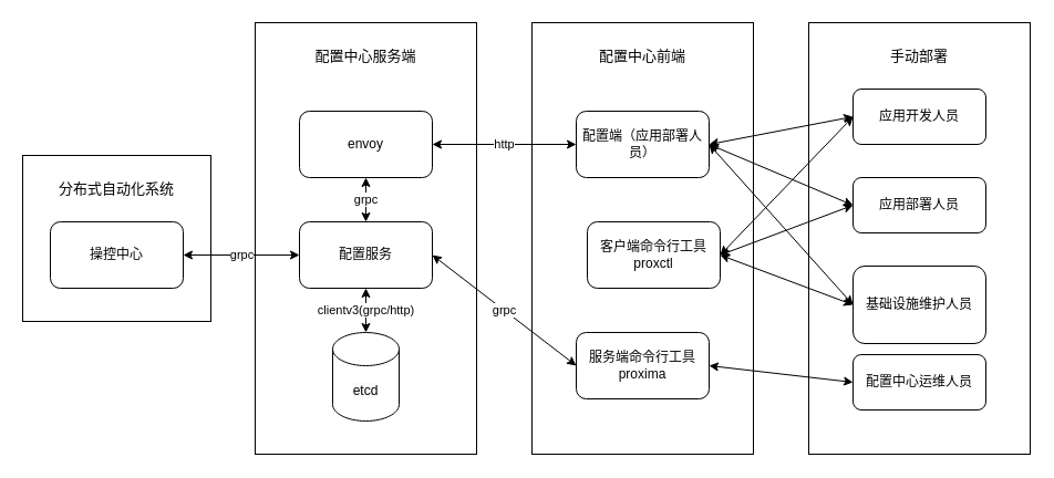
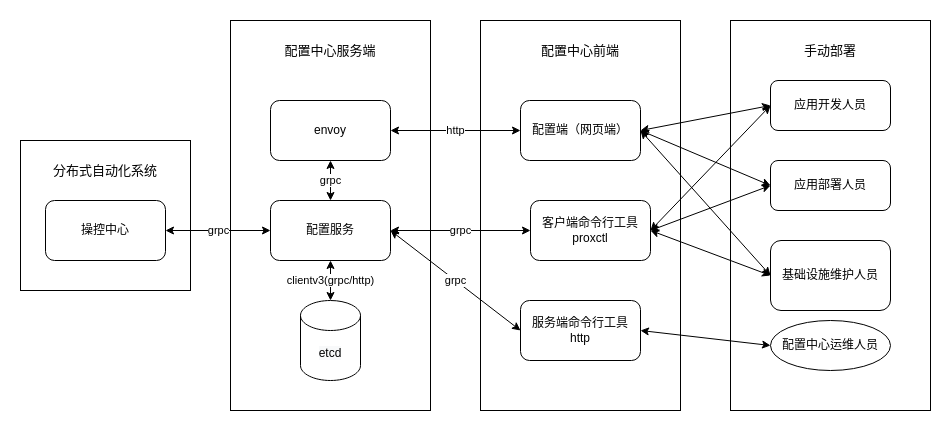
- <mxCell id="13" value="配置端（应用部署人员）" style="rounded=1;whiteSpace=wrap;html=1;" parent="1" vertex="1"><mxGeometry x="520" y="100" width="120" height="60" as="geometry" /></mxCell>
+ <mxCell id="13" value="配置端（网页端）" style="rounded=1;whiteSpace=wrap;html=1;" parent="1" vertex="1"><mxGeometry x="520" y="100" width="120" height="60" as="geometry" /></mxCell>
+ <mxCell id="19" value="grpc" style="endArrow=classic;html=1;horizontal=1;startArrow=classic;startFill=1;entryX=1;entryY=0.5;entryDx=0;entryDy=0;exitX=0;exitY=0.5;exitDx=0;exitDy=0;" parent="1" source="18" target="6" edge="1"><mxGeometry width="50" height="50" relative="1" as="geometry"><mxPoint x="780" y="310" as="sourcePoint" /><mxPoint x="680" y="250" as="targetPoint" /></mxGeometry></mxCell>
- <mxCell id="11" value="服务端命令行工具&lt;br&gt;proxima" style="rounded=1;whiteSpace=wrap;html=1;" parent="1" vertex="1"><mxGeometry x="520" y="300" width="120" height="60" as="geometry" /></mxCell>
+ <mxCell id="11" value="服务端命令行工具&lt;br&gt;http" style="rounded=1;whiteSpace=wrap;html=1;" parent="1" vertex="1"><mxGeometry x="520" y="300" width="120" height="60" as="geometry" /></mxCell>
- <mxCell id="33" value="配置中心运维人员" style="rounded=1;whiteSpace=wrap;html=1;" parent="1" vertex="1"><mxGeometry x="770" y="320" width="120" height="50" as="geometry" /></mxCell>
+ <mxCell id="33" value="配置中心运维人员" style="ellipse;whiteSpace=wrap;html=1;" parent="1" vertex="1"><mxGeometry x="770" y="320" width="120" height="50" as="geometry" /></mxCell>
